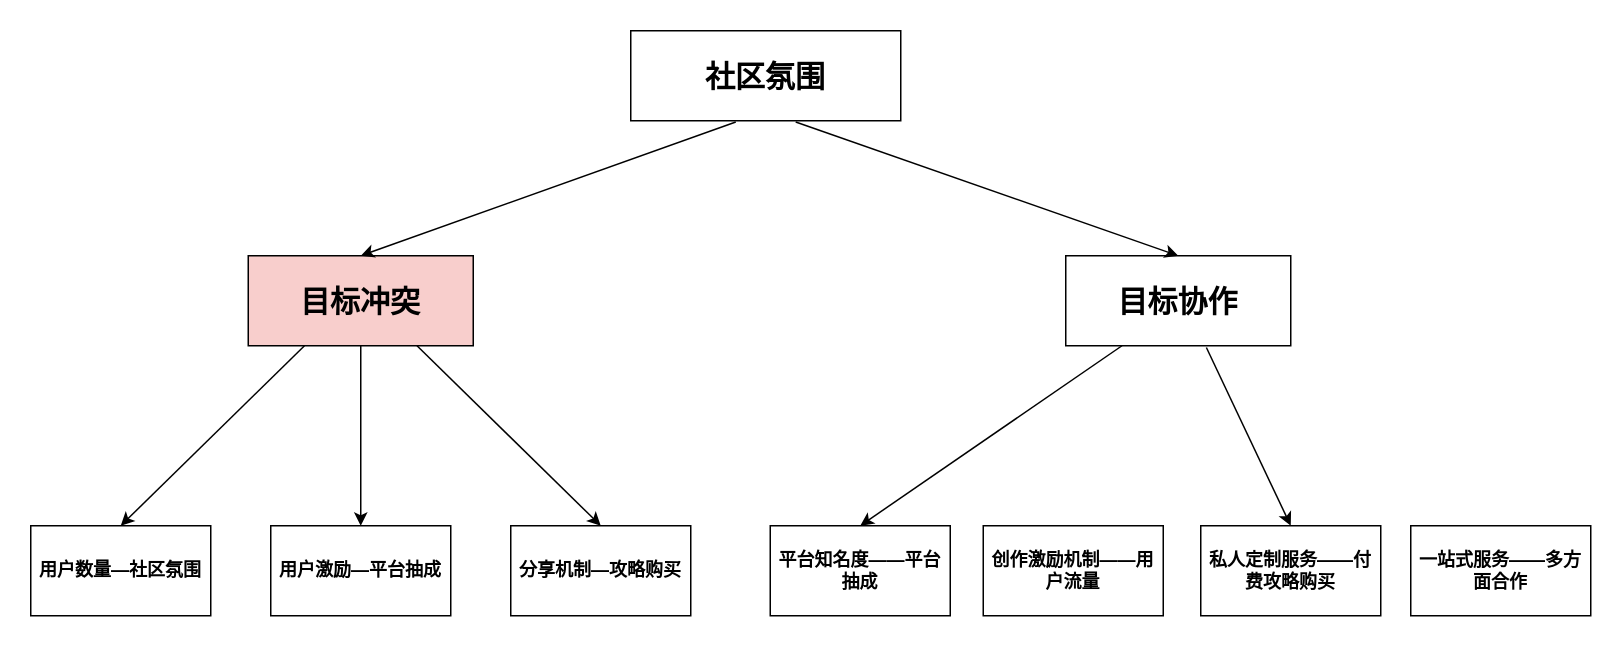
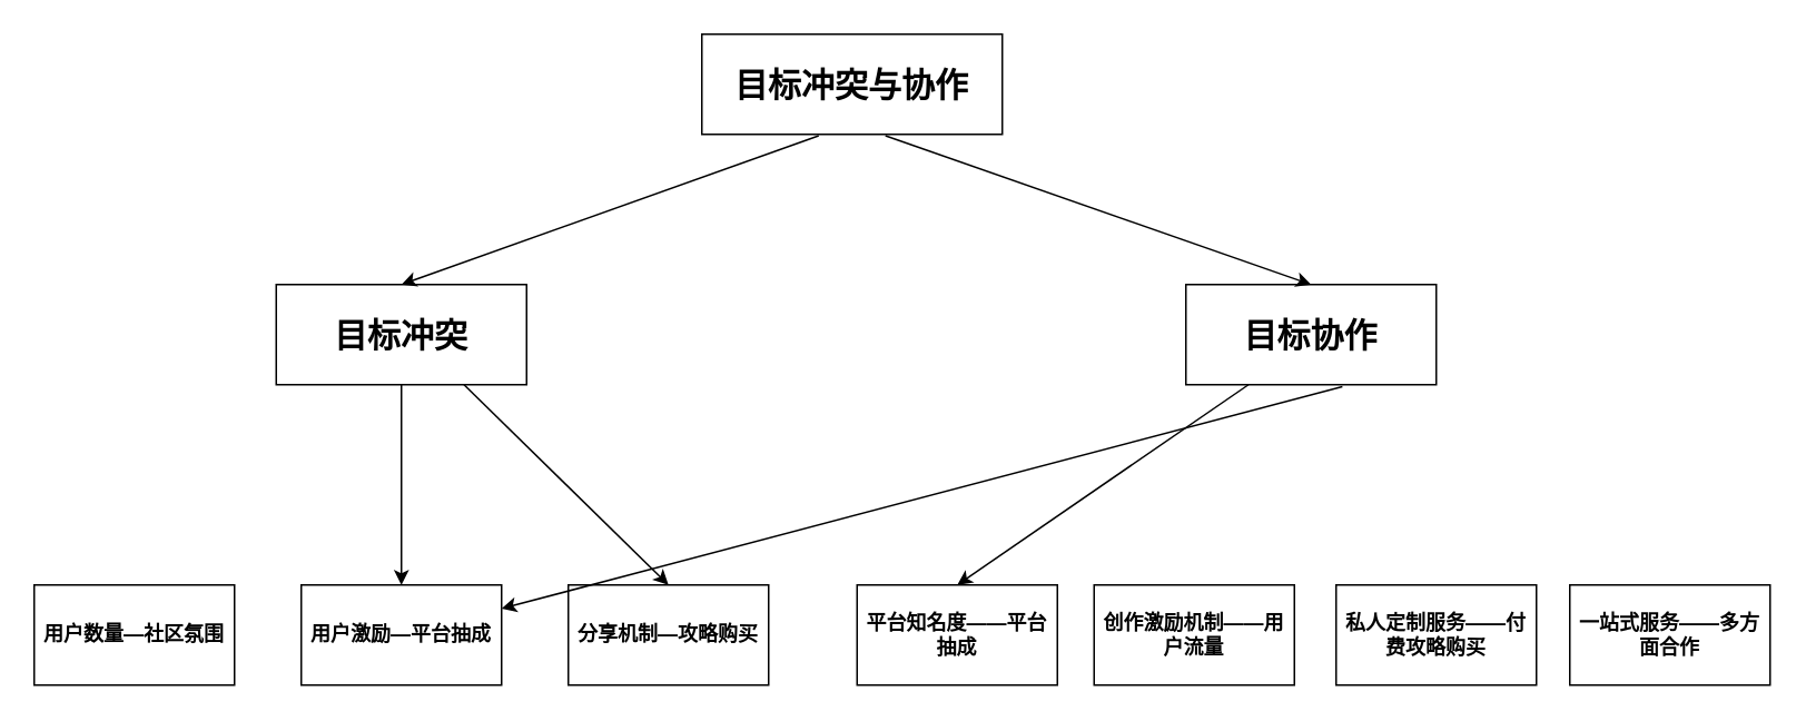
- <mxCell id="2" value="&lt;b&gt;&lt;font style=&quot;font-size: 20px&quot;&gt;社区氛围&lt;/font&gt;&lt;/b&gt;" style="rounded=0;whiteSpace=wrap;html=1;" vertex="1" parent="1"><mxGeometry x="420" y="20" width="180" height="60" as="geometry" /></mxCell>
+ <mxCell id="2" value="&lt;b&gt;&lt;font style=&quot;font-size: 20px&quot;&gt;目标冲突与协作&lt;/font&gt;&lt;/b&gt;" style="rounded=0;whiteSpace=wrap;html=1;" vertex="1" parent="1"><mxGeometry x="420" y="20" width="180" height="60" as="geometry" /></mxCell>
- <mxCell id="3" value="&lt;font style=&quot;font-size: 20px&quot;&gt;&lt;b&gt;目标冲突&lt;/b&gt;&lt;/font&gt;" style="rounded=0;whiteSpace=wrap;html=1;fillColor=#f8cecc;" vertex="1" parent="1"><mxGeometry x="165" y="170" width="150" height="60" as="geometry" /></mxCell>
+ <mxCell id="3" value="&lt;font style=&quot;font-size: 20px&quot;&gt;&lt;b&gt;目标冲突&lt;/b&gt;&lt;/font&gt;" style="rounded=0;whiteSpace=wrap;html=1;" vertex="1" parent="1"><mxGeometry x="165" y="170" width="150" height="60" as="geometry" /></mxCell>
- <mxCell id="11" value="" style="endArrow=classic;html=1;exitX=0.25;exitY=1;exitDx=0;exitDy=0;entryX=0.5;entryY=0;entryDx=0;entryDy=0;" edge="1" parent="1" source="3" target="7"><mxGeometry width="50" height="50" relative="1" as="geometry"><mxPoint x="80" y="240" as="sourcePoint" /><mxPoint x="130" y="190" as="targetPoint" /></mxGeometry></mxCell>
- <mxCell id="18" value="" style="endArrow=classic;html=1;entryX=0.5;entryY=0;entryDx=0;entryDy=0;exitX=0.625;exitY=1.02;exitDx=0;exitDy=0;exitPerimeter=0;" edge="1" parent="1" source="4" target="15"><mxGeometry width="50" height="50" relative="1" as="geometry"><mxPoint x="800" y="240" as="sourcePoint" /><mxPoint x="800" y="410" as="targetPoint" /></mxGeometry></mxCell>
+ <mxCell id="18" value="" style="endArrow=classic;html=1;exitX=0.625;exitY=1.02;exitDx=0;exitDy=0;exitPerimeter=0;" edge="1" parent="1" source="4" target="8"><mxGeometry width="50" height="50" relative="1" as="geometry"><mxPoint x="800" y="240" as="sourcePoint" /><mxPoint x="800" y="410" as="targetPoint" /></mxGeometry></mxCell>
